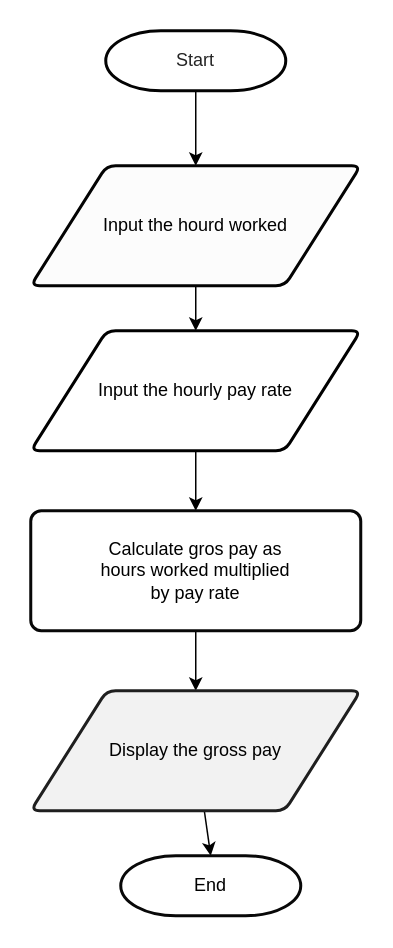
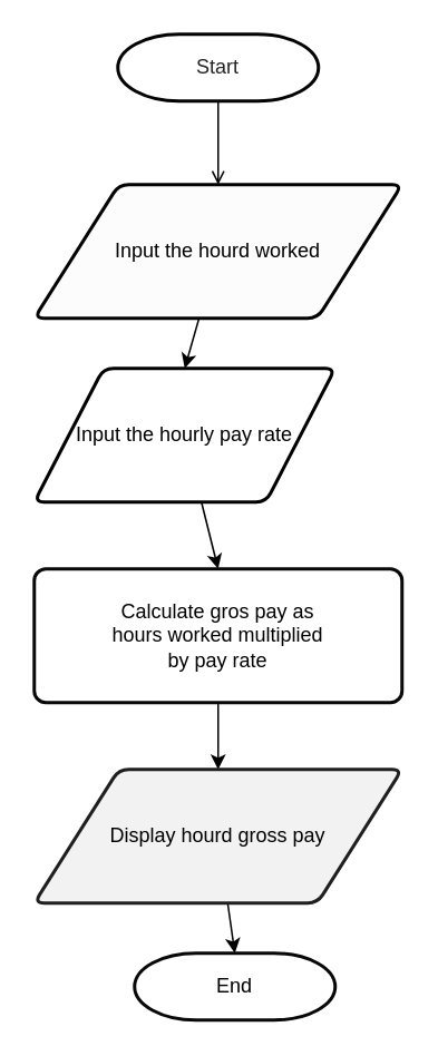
- <mxCell id="2" style="edgeStyle=none;html=1;entryX=0.5;entryY=0;entryDx=0;entryDy=0;" edge="1" parent="1" source="3" target="5"><mxGeometry relative="1" as="geometry" /></mxCell>
+ <mxCell id="2" style="edgeStyle=none;html=1;entryX=0.5;entryY=0;entryDx=0;entryDy=0;endArrow=open;" edge="1" parent="1" source="3" target="5"><mxGeometry relative="1" as="geometry" /></mxCell>
- <mxCell id="7" value="Input the hourly pay rate" style="shape=parallelogram;html=1;strokeWidth=2;perimeter=parallelogramPerimeter;whiteSpace=wrap;rounded=1;arcSize=12;size=0.23;fontColor=#000000;strokeColor=#000000;fillColor=#FFFFFF;" vertex="1" parent="1"><mxGeometry x="20" y="220" width="220" height="80" as="geometry" /></mxCell>
+ <mxCell id="7" value="Input the hourly pay rate" style="shape=parallelogram;html=1;strokeWidth=2;perimeter=parallelogramPerimeter;whiteSpace=wrap;rounded=1;arcSize=12;size=0.23;fontColor=#000000;strokeColor=#000000;fillColor=#FFFFFF;" vertex="1" parent="1"><mxGeometry x="20" y="220" width="180" height="80" as="geometry" /></mxCell>
- <mxCell id="11" value="Display the gross pay" style="shape=parallelogram;html=1;strokeWidth=2;perimeter=parallelogramPerimeter;whiteSpace=wrap;rounded=1;arcSize=12;size=0.23;fontColor=#000000;fillColor=#F2F2F2;strokeColor=#1F1F1F;" vertex="1" parent="1"><mxGeometry x="20" y="460" width="220" height="80" as="geometry" /></mxCell>
+ <mxCell id="11" value="Display hourd gross pay" style="shape=parallelogram;html=1;strokeWidth=2;perimeter=parallelogramPerimeter;whiteSpace=wrap;rounded=1;arcSize=12;size=0.23;fontColor=#000000;fillColor=#F2F2F2;strokeColor=#1F1F1F;" vertex="1" parent="1"><mxGeometry x="20" y="460" width="220" height="80" as="geometry" /></mxCell>
